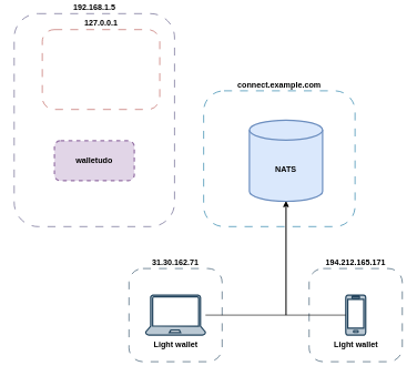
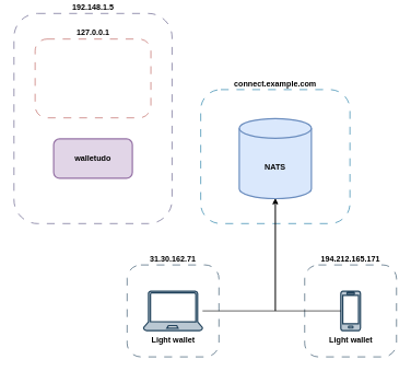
- <mxCell id="2" value="&lt;b&gt;192.168.1.5&lt;/b&gt;" style="rounded=1;whiteSpace=wrap;html=1;fillColor=none;strokeColor=#56517e;glass=0;labelPosition=center;verticalLabelPosition=top;align=center;verticalAlign=bottom;dashed=1;dashPattern=12 12;" vertex="1" parent="1"><mxGeometry x="20.5" y="20" width="241" height="320" as="geometry" /></mxCell>
+ <mxCell id="2" value="&lt;b&gt;192.148.1.5&lt;/b&gt;" style="rounded=1;whiteSpace=wrap;html=1;fillColor=none;strokeColor=#56517e;glass=0;labelPosition=center;verticalLabelPosition=top;align=center;verticalAlign=bottom;dashed=1;dashPattern=12 12;" vertex="1" parent="1"><mxGeometry x="20.5" y="20" width="241" height="320" as="geometry" /></mxCell>
- <mxCell id="3" value="&lt;b&gt;127.0.0.1&lt;/b&gt;" style="rounded=1;whiteSpace=wrap;html=1;fillColor=none;strokeColor=#b85450;glass=0;labelPosition=center;verticalLabelPosition=top;align=center;verticalAlign=bottom;dashed=1;dashPattern=12 12;" vertex="1" parent="1"><mxGeometry x="62.75" y="44" width="176.5" height="120" as="geometry" /></mxCell>
+ <mxCell id="3" value="&lt;b&gt;127.0.0.1&lt;/b&gt;" style="rounded=1;whiteSpace=wrap;html=1;fillColor=none;strokeColor=#b85450;glass=0;labelPosition=center;verticalLabelPosition=top;align=center;verticalAlign=bottom;dashed=1;dashPattern=12 12;" vertex="1" parent="1"><mxGeometry x="52.75" y="59" width="176.5" height="120" as="geometry" /></mxCell>
- <mxCell id="7" value="walletudo" style="rounded=1;whiteSpace=wrap;html=1;fontStyle=1;fillColor=#e1d5e7;strokeColor=#9673a6;glass=0;shadow=0;strokeWidth=2;dashed=1;" vertex="1" parent="1"><mxGeometry x="81" y="211" width="120" height="60" as="geometry" /></mxCell>
+ <mxCell id="7" value="walletudo" style="rounded=1;whiteSpace=wrap;html=1;fontStyle=1;fillColor=#e1d5e7;strokeColor=#9673a6;glass=0;shadow=0;strokeWidth=2;" vertex="1" parent="1"><mxGeometry x="81" y="211" width="120" height="60" as="geometry" /></mxCell>
- <mxCell id="8" value="NATS" style="shape=cylinder3;whiteSpace=wrap;html=1;boundedLbl=1;backgroundOutline=1;size=15;fontStyle=1;fillColor=#dae8fc;strokeColor=#6c8ebf;strokeWidth=2;" vertex="1" parent="1"><mxGeometry x="374" y="180" width="110" height="122" as="geometry" /></mxCell>
+ <mxCell id="8" value="NATS" style="shape=cylinder3;whiteSpace=wrap;html=1;boundedLbl=1;backgroundOutline=1;size=15;fontStyle=1;fillColor=#dae8fc;strokeColor=#6c8ebf;strokeWidth=2;" vertex="1" parent="1"><mxGeometry x="364" y="180" width="110" height="122" as="geometry" /></mxCell>
